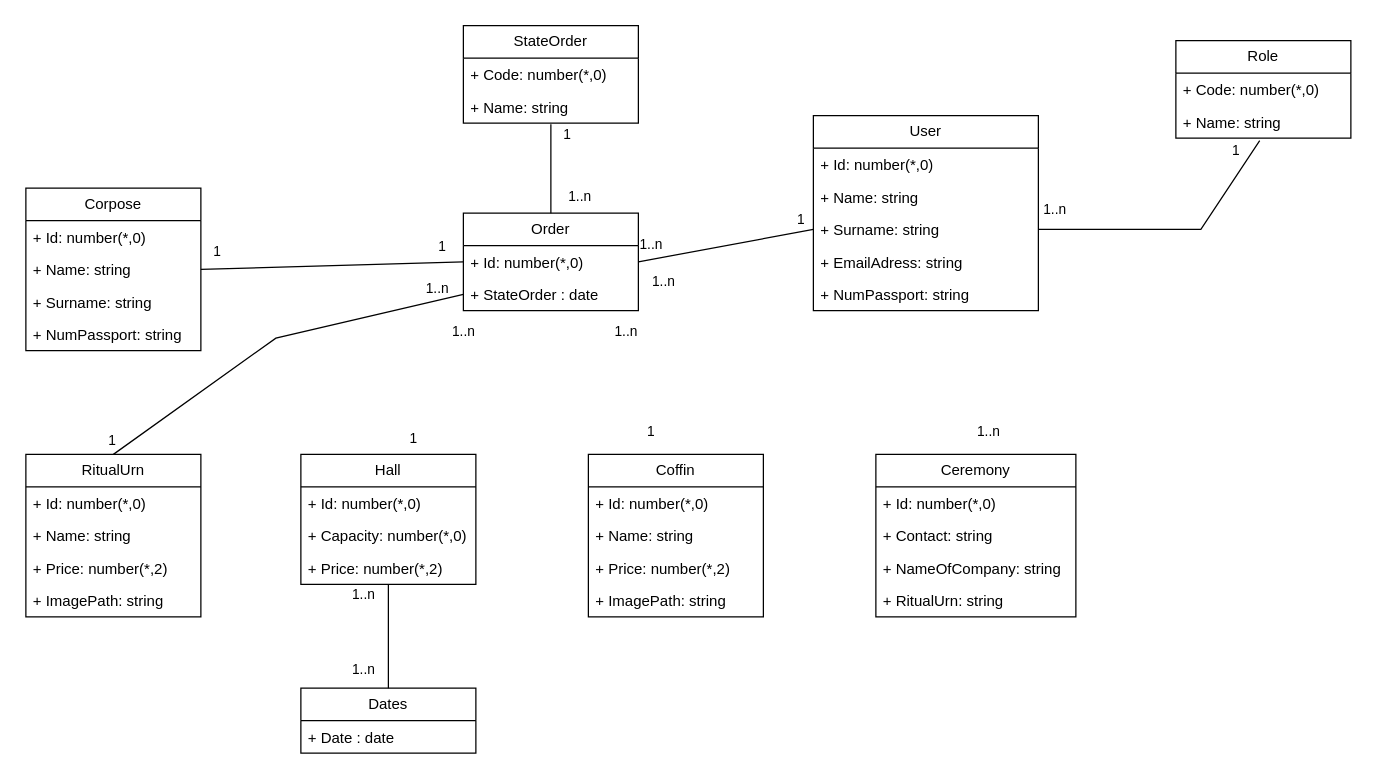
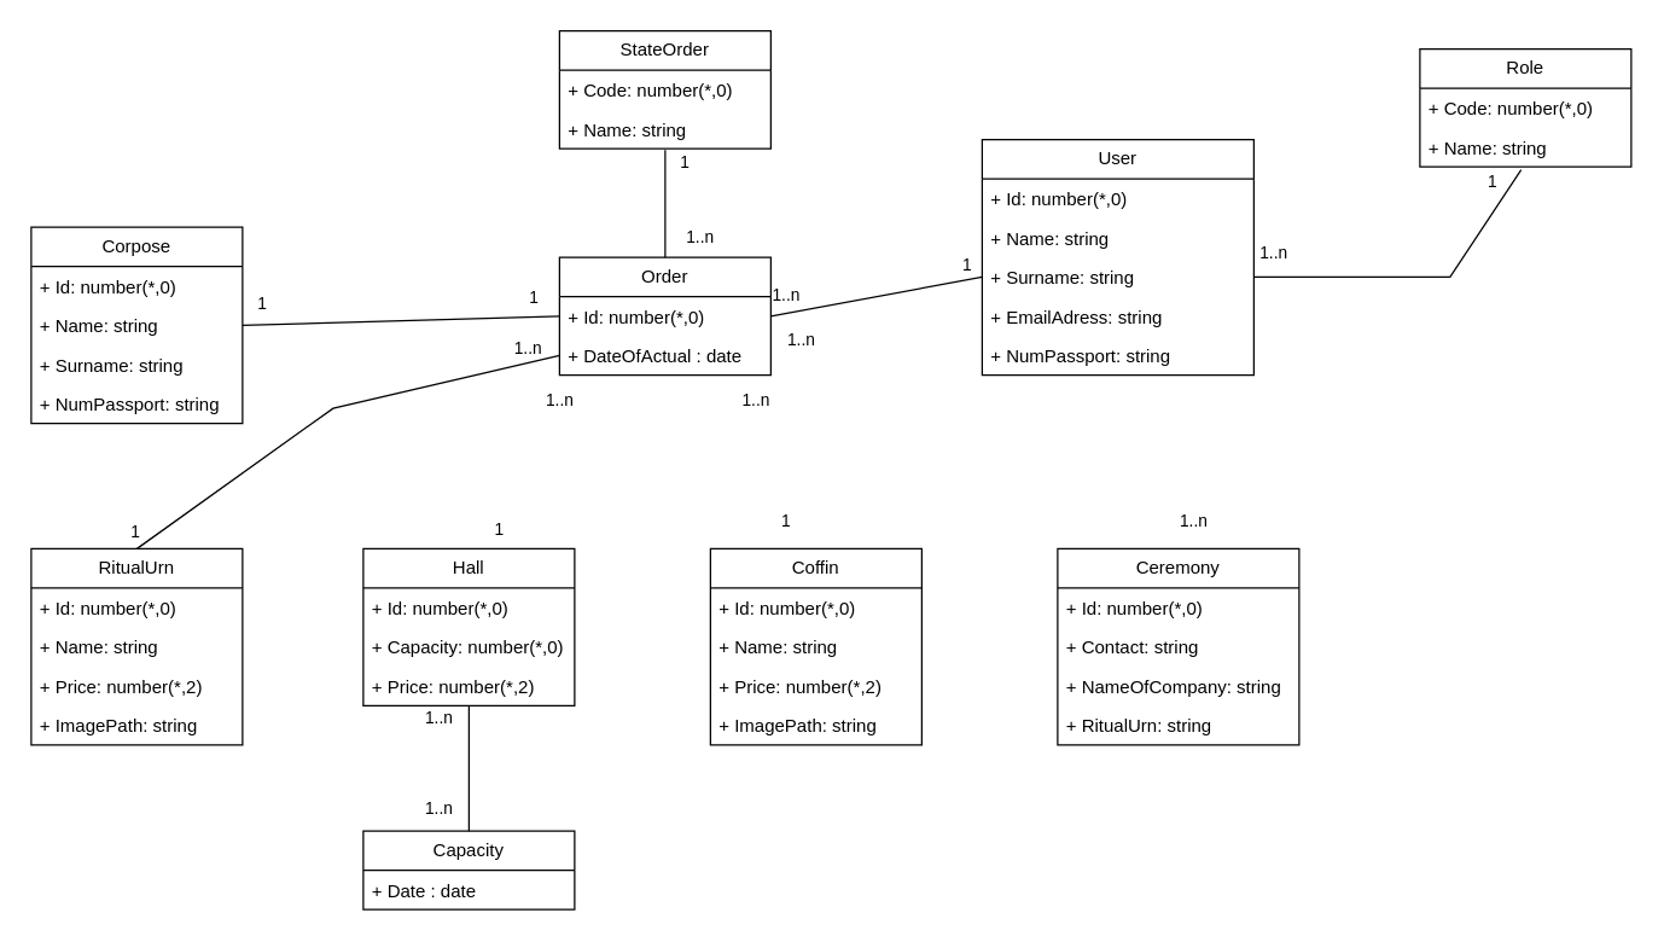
- <mxCell id="37" value="+ StateOrder : date" style="text;strokeColor=none;fillColor=none;align=left;verticalAlign=top;spacingLeft=4;spacingRight=4;overflow=hidden;rotatable=0;points=[[0,0.5],[1,0.5]];portConstraint=eastwest;whiteSpace=wrap;html=1;" vertex="1" parent="35"><mxGeometry y="52" width="140" height="26" as="geometry" /></mxCell>
+ <mxCell id="37" value="+ DateOfActual : date" style="text;strokeColor=none;fillColor=none;align=left;verticalAlign=top;spacingLeft=4;spacingRight=4;overflow=hidden;rotatable=0;points=[[0,0.5],[1,0.5]];portConstraint=eastwest;whiteSpace=wrap;html=1;" vertex="1" parent="35"><mxGeometry y="52" width="140" height="26" as="geometry" /></mxCell>
- <mxCell id="15" value="Dates" style="swimlane;fontStyle=0;childLayout=stackLayout;horizontal=1;startSize=26;fillColor=none;horizontalStack=0;resizeParent=1;resizeParentMax=0;resizeLast=0;collapsible=1;marginBottom=0;whiteSpace=wrap;html=1;" vertex="1" parent="1"><mxGeometry x="240" y="550" width="140" height="52" as="geometry" /></mxCell>
+ <mxCell id="15" value="Capacity" style="swimlane;fontStyle=0;childLayout=stackLayout;horizontal=1;startSize=26;fillColor=none;horizontalStack=0;resizeParent=1;resizeParentMax=0;resizeLast=0;collapsible=1;marginBottom=0;whiteSpace=wrap;html=1;" vertex="1" parent="1"><mxGeometry x="240" y="550" width="140" height="52" as="geometry" /></mxCell>
